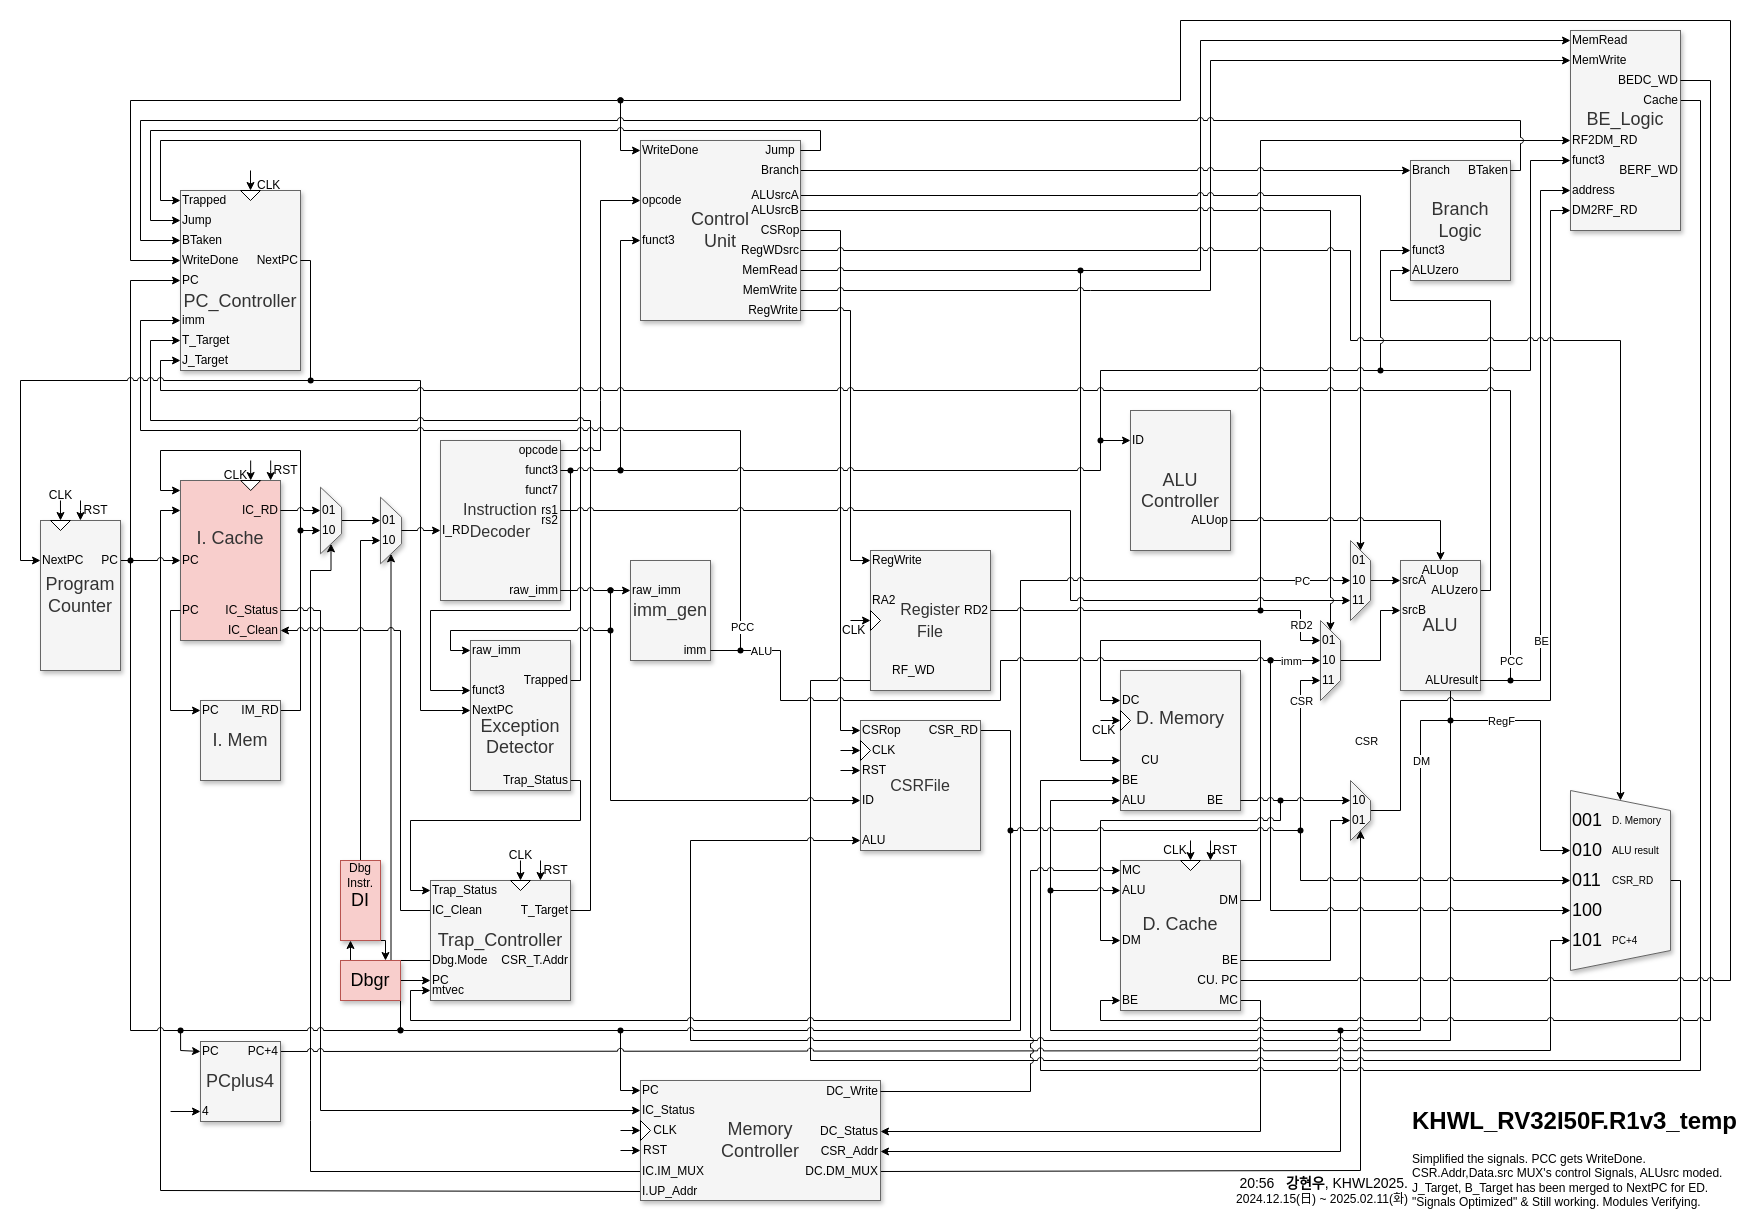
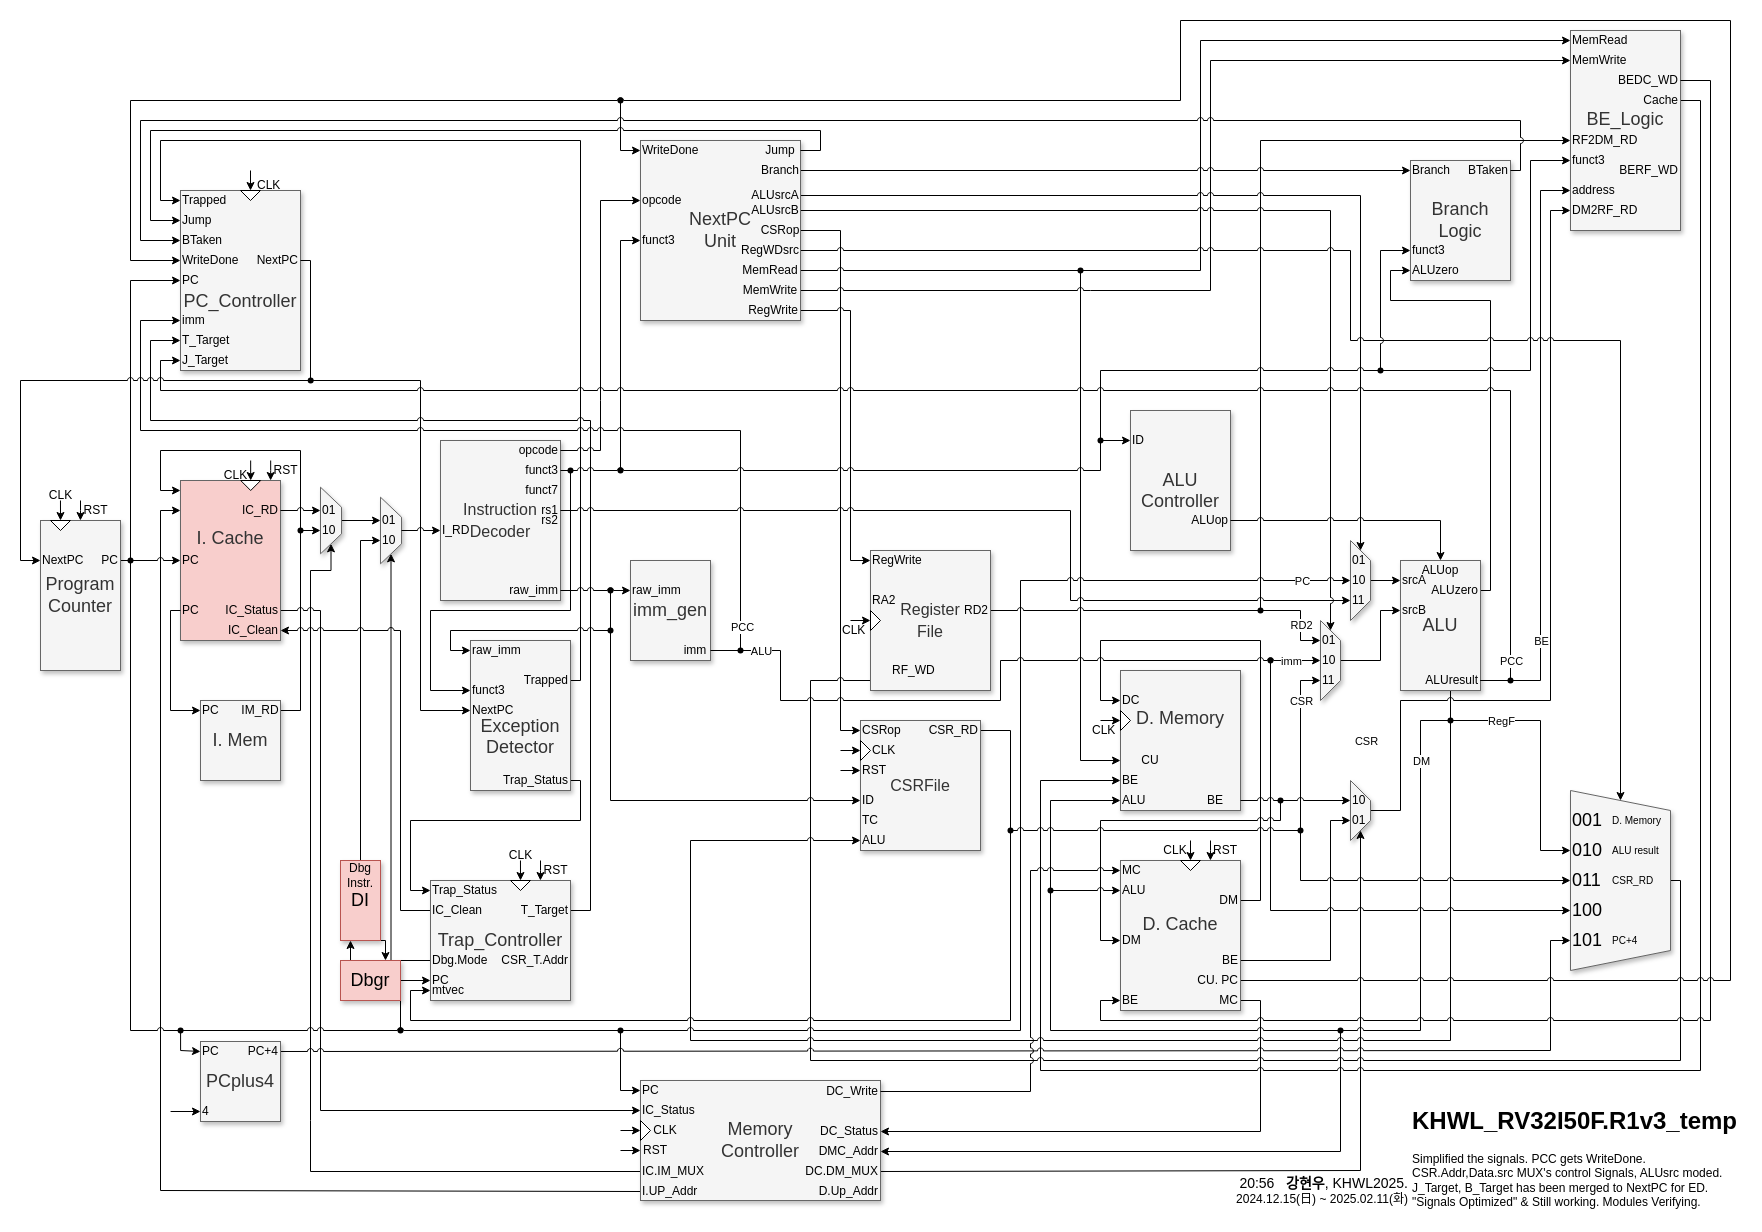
- <mxCell id="309" value="&lt;div&gt;&lt;span style=&quot;background-color: transparent;&quot;&gt;Control&lt;/span&gt;&lt;br&gt;&lt;/div&gt;&lt;div&gt;Unit&lt;/div&gt;" style="whiteSpace=wrap;html=1;shadow=1;fontSize=18;fillColor=#f5f5f5;strokeColor=#666666;container=0;fontColor=#333333;" parent="308" vertex="1"><mxGeometry width="160" height="180" as="geometry" /></mxCell>
+ <mxCell id="309" value="&lt;div&gt;&lt;span style=&quot;background-color: transparent;&quot;&gt;NextPC&lt;/span&gt;&lt;br&gt;&lt;/div&gt;&lt;div&gt;Unit&lt;/div&gt;" style="whiteSpace=wrap;html=1;shadow=1;fontSize=18;fillColor=#f5f5f5;strokeColor=#666666;container=0;fontColor=#333333;" parent="308" vertex="1"><mxGeometry width="160" height="180" as="geometry" /></mxCell>
+ <mxCell id="330" value="TC" style="text;html=1;align=left;verticalAlign=middle;whiteSpace=wrap;rounded=0;container=0;" parent="327" vertex="1"><mxGeometry x="20" y="90" width="60" height="20" as="geometry" /></mxCell>
- <mxCell id="269" value="CSR_Addr" style="text;html=1;align=right;verticalAlign=middle;whiteSpace=wrap;rounded=0;" parent="1" vertex="1"><mxGeometry x="820" y="1141" width="60" height="20" as="geometry" /></mxCell>
+ <mxCell id="269" value="DMC_Addr" style="text;html=1;align=right;verticalAlign=middle;whiteSpace=wrap;rounded=0;" parent="1" vertex="1"><mxGeometry x="820" y="1141" width="60" height="20" as="geometry" /></mxCell>
+ <mxCell id="268" value="D.Up_Addr" style="text;html=1;align=right;verticalAlign=middle;whiteSpace=wrap;rounded=0;" parent="1" vertex="1"><mxGeometry x="810" y="1181" width="70" height="20" as="geometry" /></mxCell>
